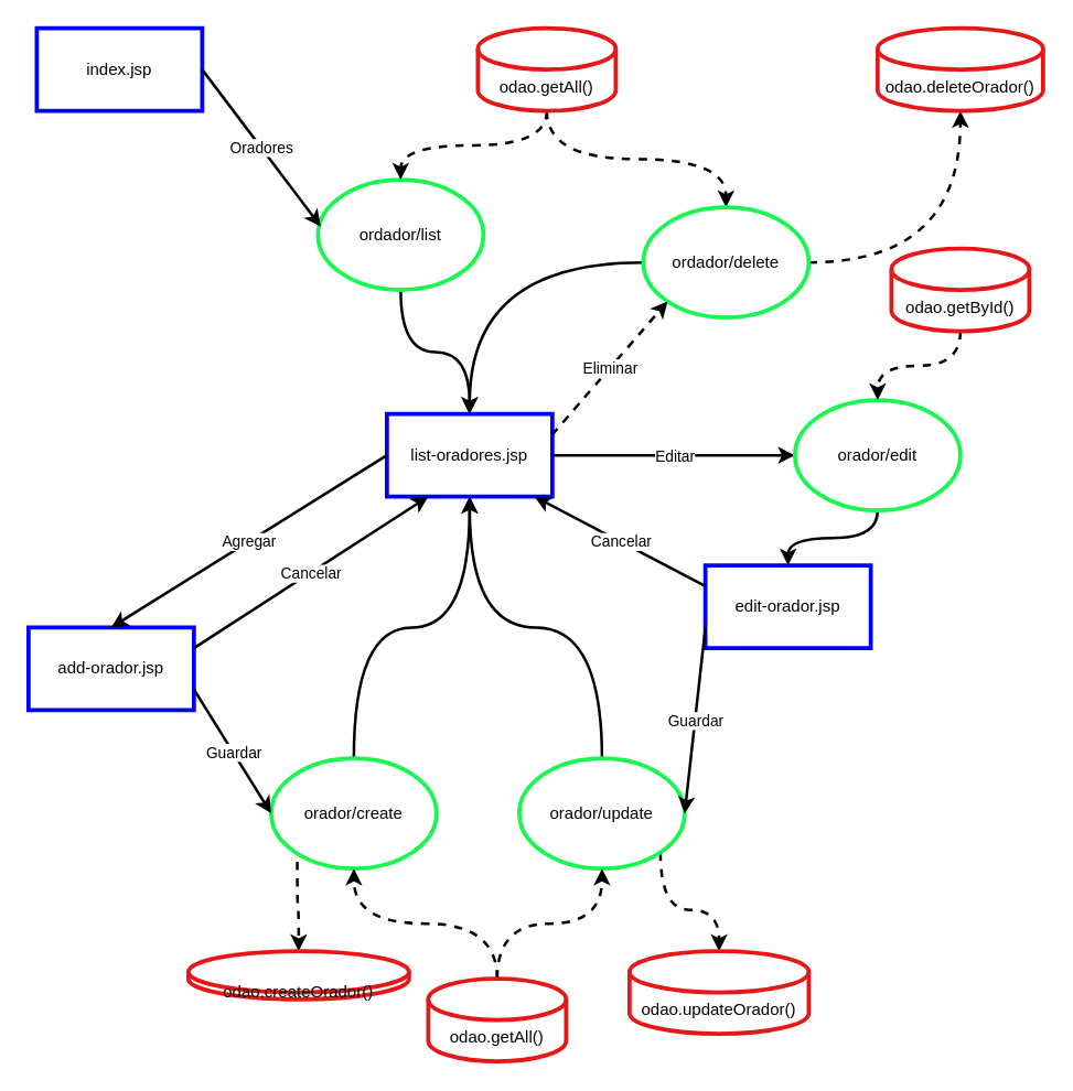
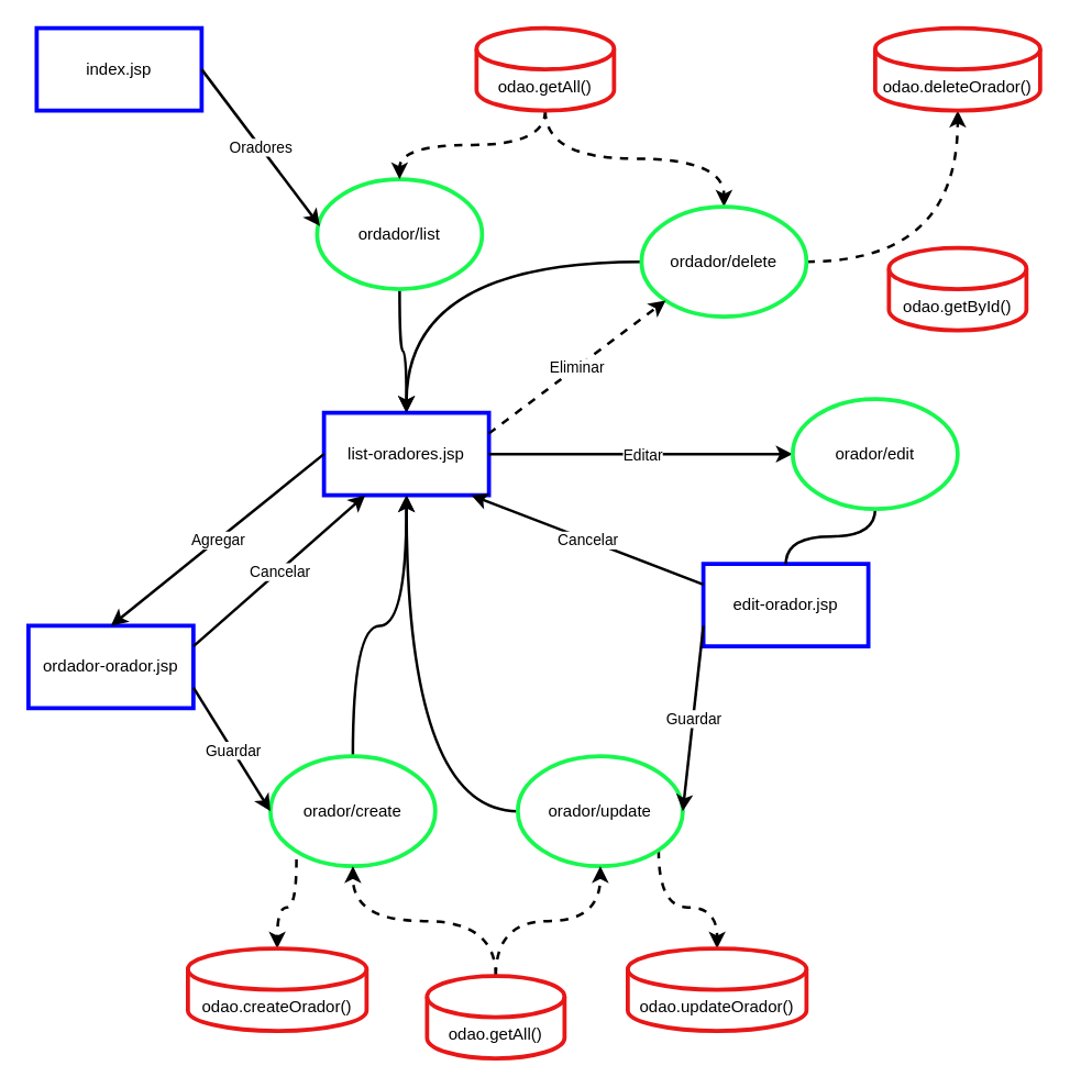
- <mxCell id="24" style="edgeStyle=orthogonalEdgeStyle;curved=1;orthogonalLoop=1;jettySize=auto;html=1;dashed=1;strokeWidth=2;" parent="1" source="25" target="21" edge="1"><mxGeometry relative="1" as="geometry" /></mxCell>
- <mxCell id="3" value="list-oradores.jsp" style="rounded=0;whiteSpace=wrap;html=1;strokeColor=#0000FF;strokeWidth=3;" parent="1" vertex="1"><mxGeometry x="280" y="300" width="120" height="60" as="geometry" /></mxCell>
+ <mxCell id="3" value="list-oradores.jsp" style="rounded=0;whiteSpace=wrap;html=1;strokeColor=#0000FF;strokeWidth=3;" parent="1" vertex="1"><mxGeometry x="235" y="300" width="120" height="60" as="geometry" /></mxCell>
- <mxCell id="20" style="edgeStyle=orthogonalEdgeStyle;curved=1;orthogonalLoop=1;jettySize=auto;html=1;entryX=0.5;entryY=0;entryDx=0;entryDy=0;strokeWidth=2;" parent="1" source="21" target="17" edge="1"><mxGeometry relative="1" as="geometry" /></mxCell>
+ <mxCell id="20" style="edgeStyle=orthogonalEdgeStyle;curved=1;orthogonalLoop=1;jettySize=auto;html=1;entryX=0.5;entryY=0;entryDx=0;entryDy=0;strokeWidth=2;endArrow=none;" parent="1" source="21" target="17" edge="1"><mxGeometry relative="1" as="geometry" /></mxCell>
- <mxCell id="6" value="add-orador.jsp" style="rounded=0;whiteSpace=wrap;html=1;strokeColor=#0000FF;strokeWidth=3;" parent="1" vertex="1"><mxGeometry x="20" y="455" width="120" height="60" as="geometry" /></mxCell>
+ <mxCell id="6" value="ordador-orador.jsp" style="rounded=0;whiteSpace=wrap;html=1;strokeColor=#0000FF;strokeWidth=3;" parent="1" vertex="1"><mxGeometry x="20" y="455" width="120" height="60" as="geometry" /></mxCell>
- <mxCell id="12" value="odao.createOrador()" style="shape=cylinder3;whiteSpace=wrap;html=1;boundedLbl=1;backgroundOutline=1;size=15;strokeWidth=3;strokeColor=#e81717;" parent="1" vertex="1"><mxGeometry x="136" y="690" width="160" height="35" as="geometry" /></mxCell>
+ <mxCell id="12" value="odao.createOrador()" style="shape=cylinder3;whiteSpace=wrap;html=1;boundedLbl=1;backgroundOutline=1;size=15;strokeWidth=3;strokeColor=#e81717;" parent="1" vertex="1"><mxGeometry x="136" y="690" width="130" height="60" as="geometry" /></mxCell>
